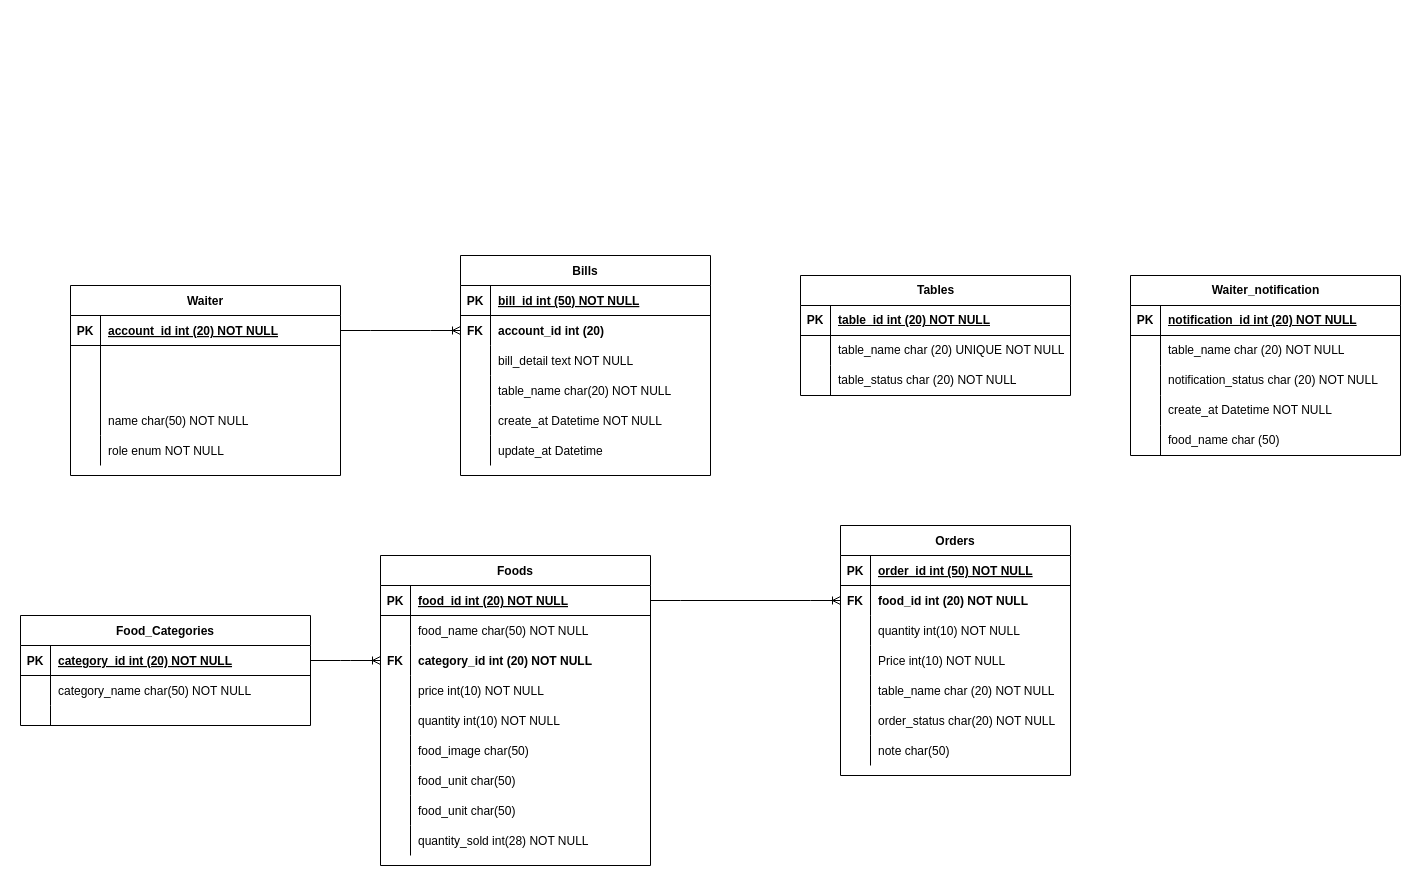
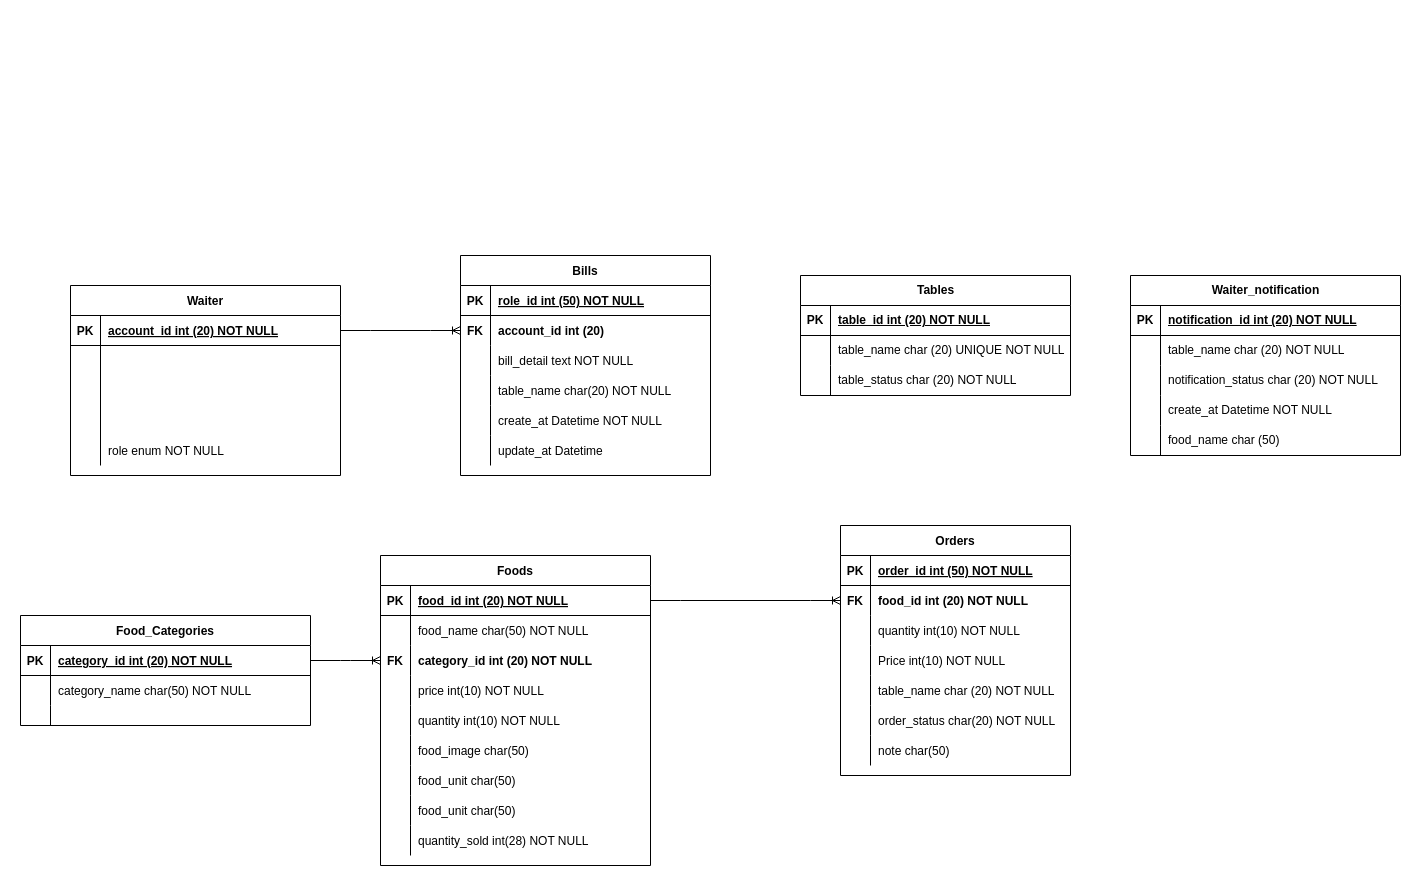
- <mxCell id="58" value="bill_id int (50) NOT NULL" style="shape=partialRectangle;overflow=hidden;connectable=0;fillColor=none;top=0;left=0;bottom=0;right=0;align=left;spacingLeft=6;fontStyle=5;" parent="56" vertex="1"><mxGeometry x="30" width="220" height="30" as="geometry"><mxRectangle width="220" height="30" as="alternateBounds" /></mxGeometry></mxCell>
+ <mxCell id="58" value="role_id int (50) NOT NULL" style="shape=partialRectangle;overflow=hidden;connectable=0;fillColor=none;top=0;left=0;bottom=0;right=0;align=left;spacingLeft=6;fontStyle=5;" parent="56" vertex="1"><mxGeometry x="30" width="220" height="30" as="geometry"><mxRectangle width="220" height="30" as="alternateBounds" /></mxGeometry></mxCell>
- <mxCell id="12" value="name char(50) NOT NULL" style="shape=partialRectangle;overflow=hidden;connectable=0;fillColor=none;top=0;left=0;bottom=0;right=0;align=left;spacingLeft=6;" parent="10" vertex="1"><mxGeometry x="30" width="240" height="30" as="geometry"><mxRectangle width="240" height="30" as="alternateBounds" /></mxGeometry></mxCell>
